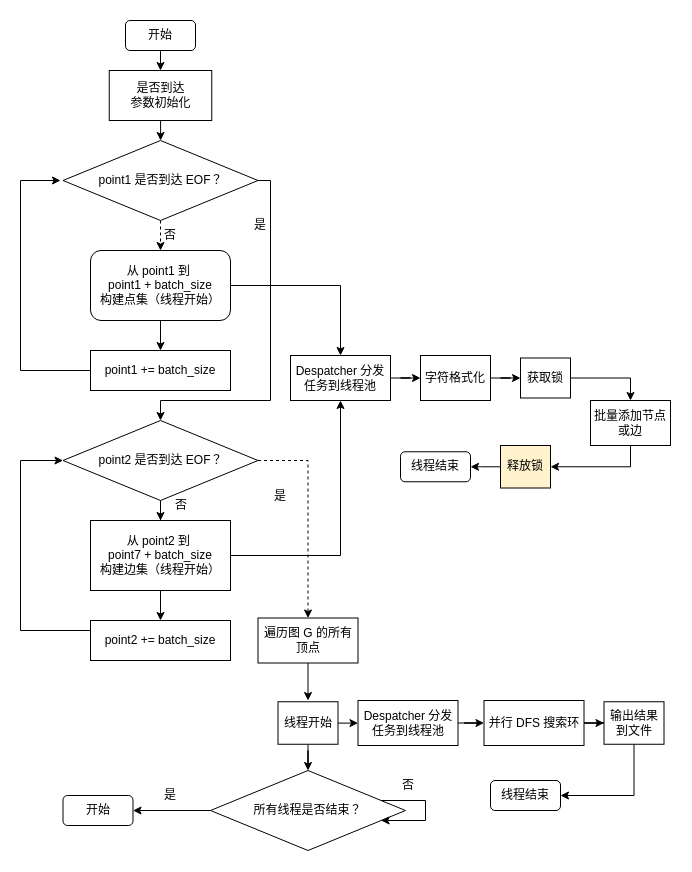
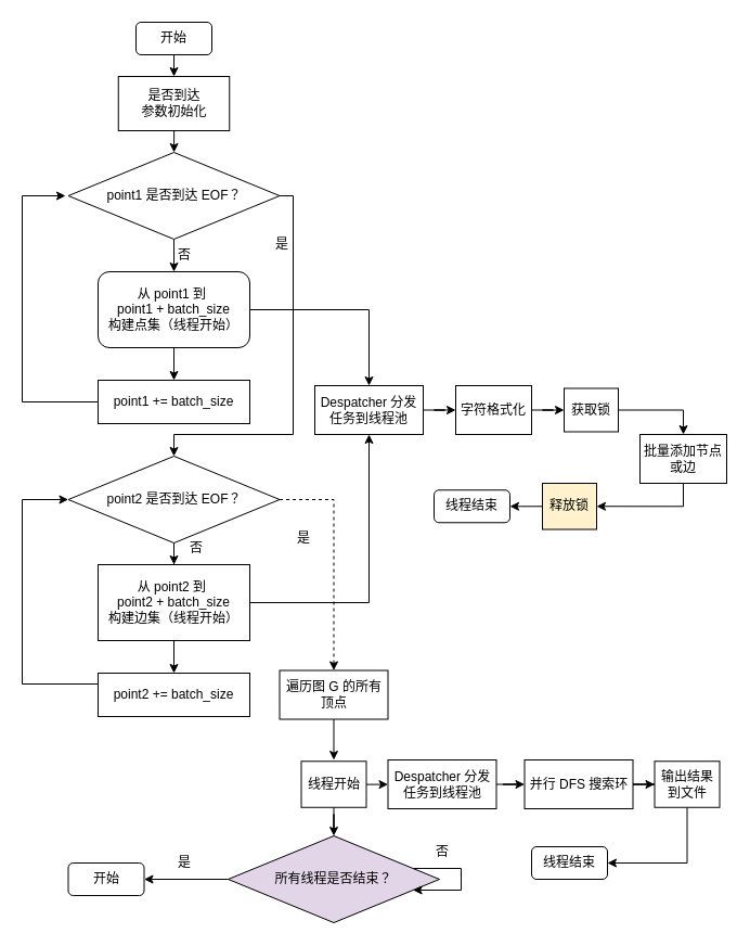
- <mxCell id="7" style="edgeStyle=orthogonalEdgeStyle;rounded=0;orthogonalLoop=1;jettySize=auto;html=1;exitX=0.5;exitY=1;exitDx=0;exitDy=0;entryX=0.5;entryY=0;entryDx=0;entryDy=0;dashed=1;" edge="1" parent="1" source="9" target="4"><mxGeometry relative="1" as="geometry" /></mxCell>
+ <mxCell id="7" style="edgeStyle=orthogonalEdgeStyle;rounded=0;orthogonalLoop=1;jettySize=auto;html=1;exitX=0.5;exitY=1;exitDx=0;exitDy=0;entryX=0.5;entryY=0;entryDx=0;entryDy=0;" edge="1" parent="1" source="9" target="4"><mxGeometry relative="1" as="geometry" /></mxCell>
- <mxCell id="33" value="从&amp;nbsp;point2&amp;nbsp;到&amp;nbsp;&lt;br&gt;point7 +&amp;nbsp;batch_size&lt;br&gt;构建边集（线程开始）" style="rounded=0;whiteSpace=wrap;html=1;" vertex="1" parent="1"><mxGeometry x="90" y="520" width="140" height="70" as="geometry" /></mxCell>
+ <mxCell id="33" value="从&amp;nbsp;point2&amp;nbsp;到&amp;nbsp;&lt;br&gt;point2 +&amp;nbsp;batch_size&lt;br&gt;构建边集（线程开始）" style="rounded=0;whiteSpace=wrap;html=1;" vertex="1" parent="1"><mxGeometry x="90" y="520" width="140" height="70" as="geometry" /></mxCell>
- <mxCell id="51" value="所有线程是否结束？" style="rhombus;whiteSpace=wrap;html=1;" vertex="1" parent="1"><mxGeometry x="210" y="770" width="195" height="80" as="geometry" /></mxCell>
+ <mxCell id="51" value="所有线程是否结束？" style="rhombus;whiteSpace=wrap;html=1;fillColor=#e1d5e7;" vertex="1" parent="1"><mxGeometry x="210" y="770" width="195" height="80" as="geometry" /></mxCell>
